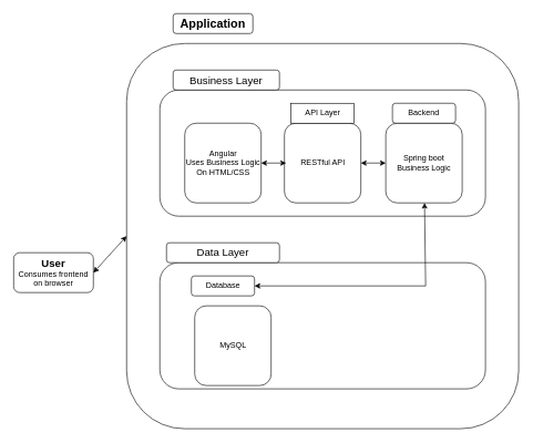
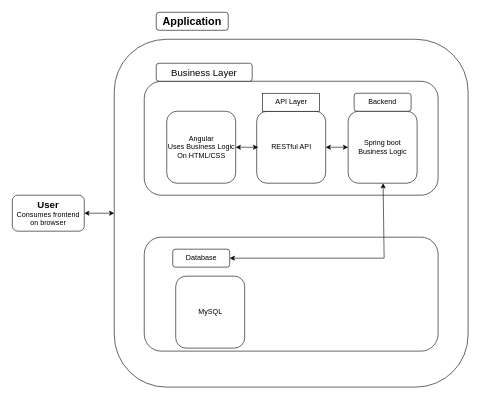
- <mxCell id="8" value="&lt;font style=&quot;font-size: 16px;&quot;&gt;Data Layer&lt;/font&gt;" style="rounded=1;whiteSpace=wrap;html=1;" vertex="1" parent="1"><mxGeometry x="250" y="365" width="170" height="30" as="geometry" /></mxCell>
- <mxCell id="2" value="&lt;font style=&quot;&quot;&gt;&lt;b style=&quot;&quot;&gt;&lt;font style=&quot;font-size: 16px;&quot;&gt;User&lt;/font&gt;&lt;/b&gt;&lt;br&gt;Consumes frontend&lt;br&gt;on browser&lt;br&gt;&lt;/font&gt;" style="rounded=1;whiteSpace=wrap;html=1;" vertex="1" parent="1"><mxGeometry x="20" y="380" width="120" height="60" as="geometry" /></mxCell>
+ <mxCell id="2" value="&lt;font style=&quot;&quot;&gt;&lt;b style=&quot;&quot;&gt;&lt;font style=&quot;font-size: 16px;&quot;&gt;User&lt;/font&gt;&lt;/b&gt;&lt;br&gt;Consumes frontend&lt;br&gt;on browser&lt;br&gt;&lt;/font&gt;" style="rounded=1;whiteSpace=wrap;html=1;" vertex="1" parent="1"><mxGeometry x="20" y="325" width="120" height="60" as="geometry" /></mxCell>
